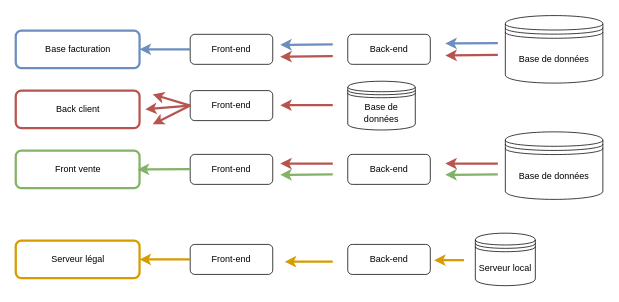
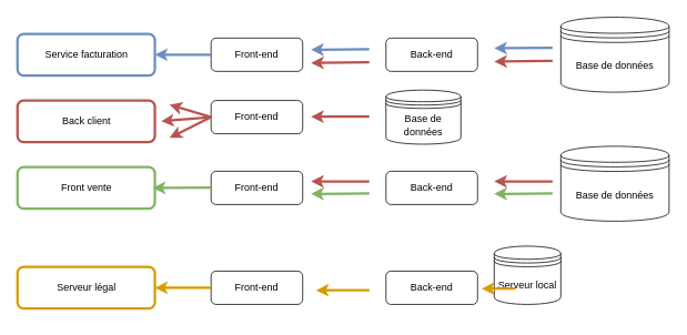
- <mxCell id="5" value="Base facturation" style="text;html=1;align=center;verticalAlign=middle;resizable=0;points=[];autosize=1;strokeColor=none;fillColor=none;" vertex="1" parent="1"><mxGeometry x="43" y="50" width="120" height="30" as="geometry" /></mxCell>
+ <mxCell id="5" value="Service facturation" style="text;html=1;align=center;verticalAlign=middle;resizable=0;points=[];autosize=1;strokeColor=none;fillColor=none;" vertex="1" parent="1"><mxGeometry x="43" y="50" width="120" height="30" as="geometry" /></mxCell>
- <mxCell id="25" value="Serveur local" style="shape=datastore;whiteSpace=wrap;html=1;" vertex="1" parent="1"><mxGeometry x="633" y="310" width="80" height="70" as="geometry" /></mxCell>
+ <mxCell id="25" value="Serveur local" style="shape=datastore;whiteSpace=wrap;html=1;" vertex="1" parent="1"><mxGeometry x="593" y="295" width="80" height="70" as="geometry" /></mxCell>
